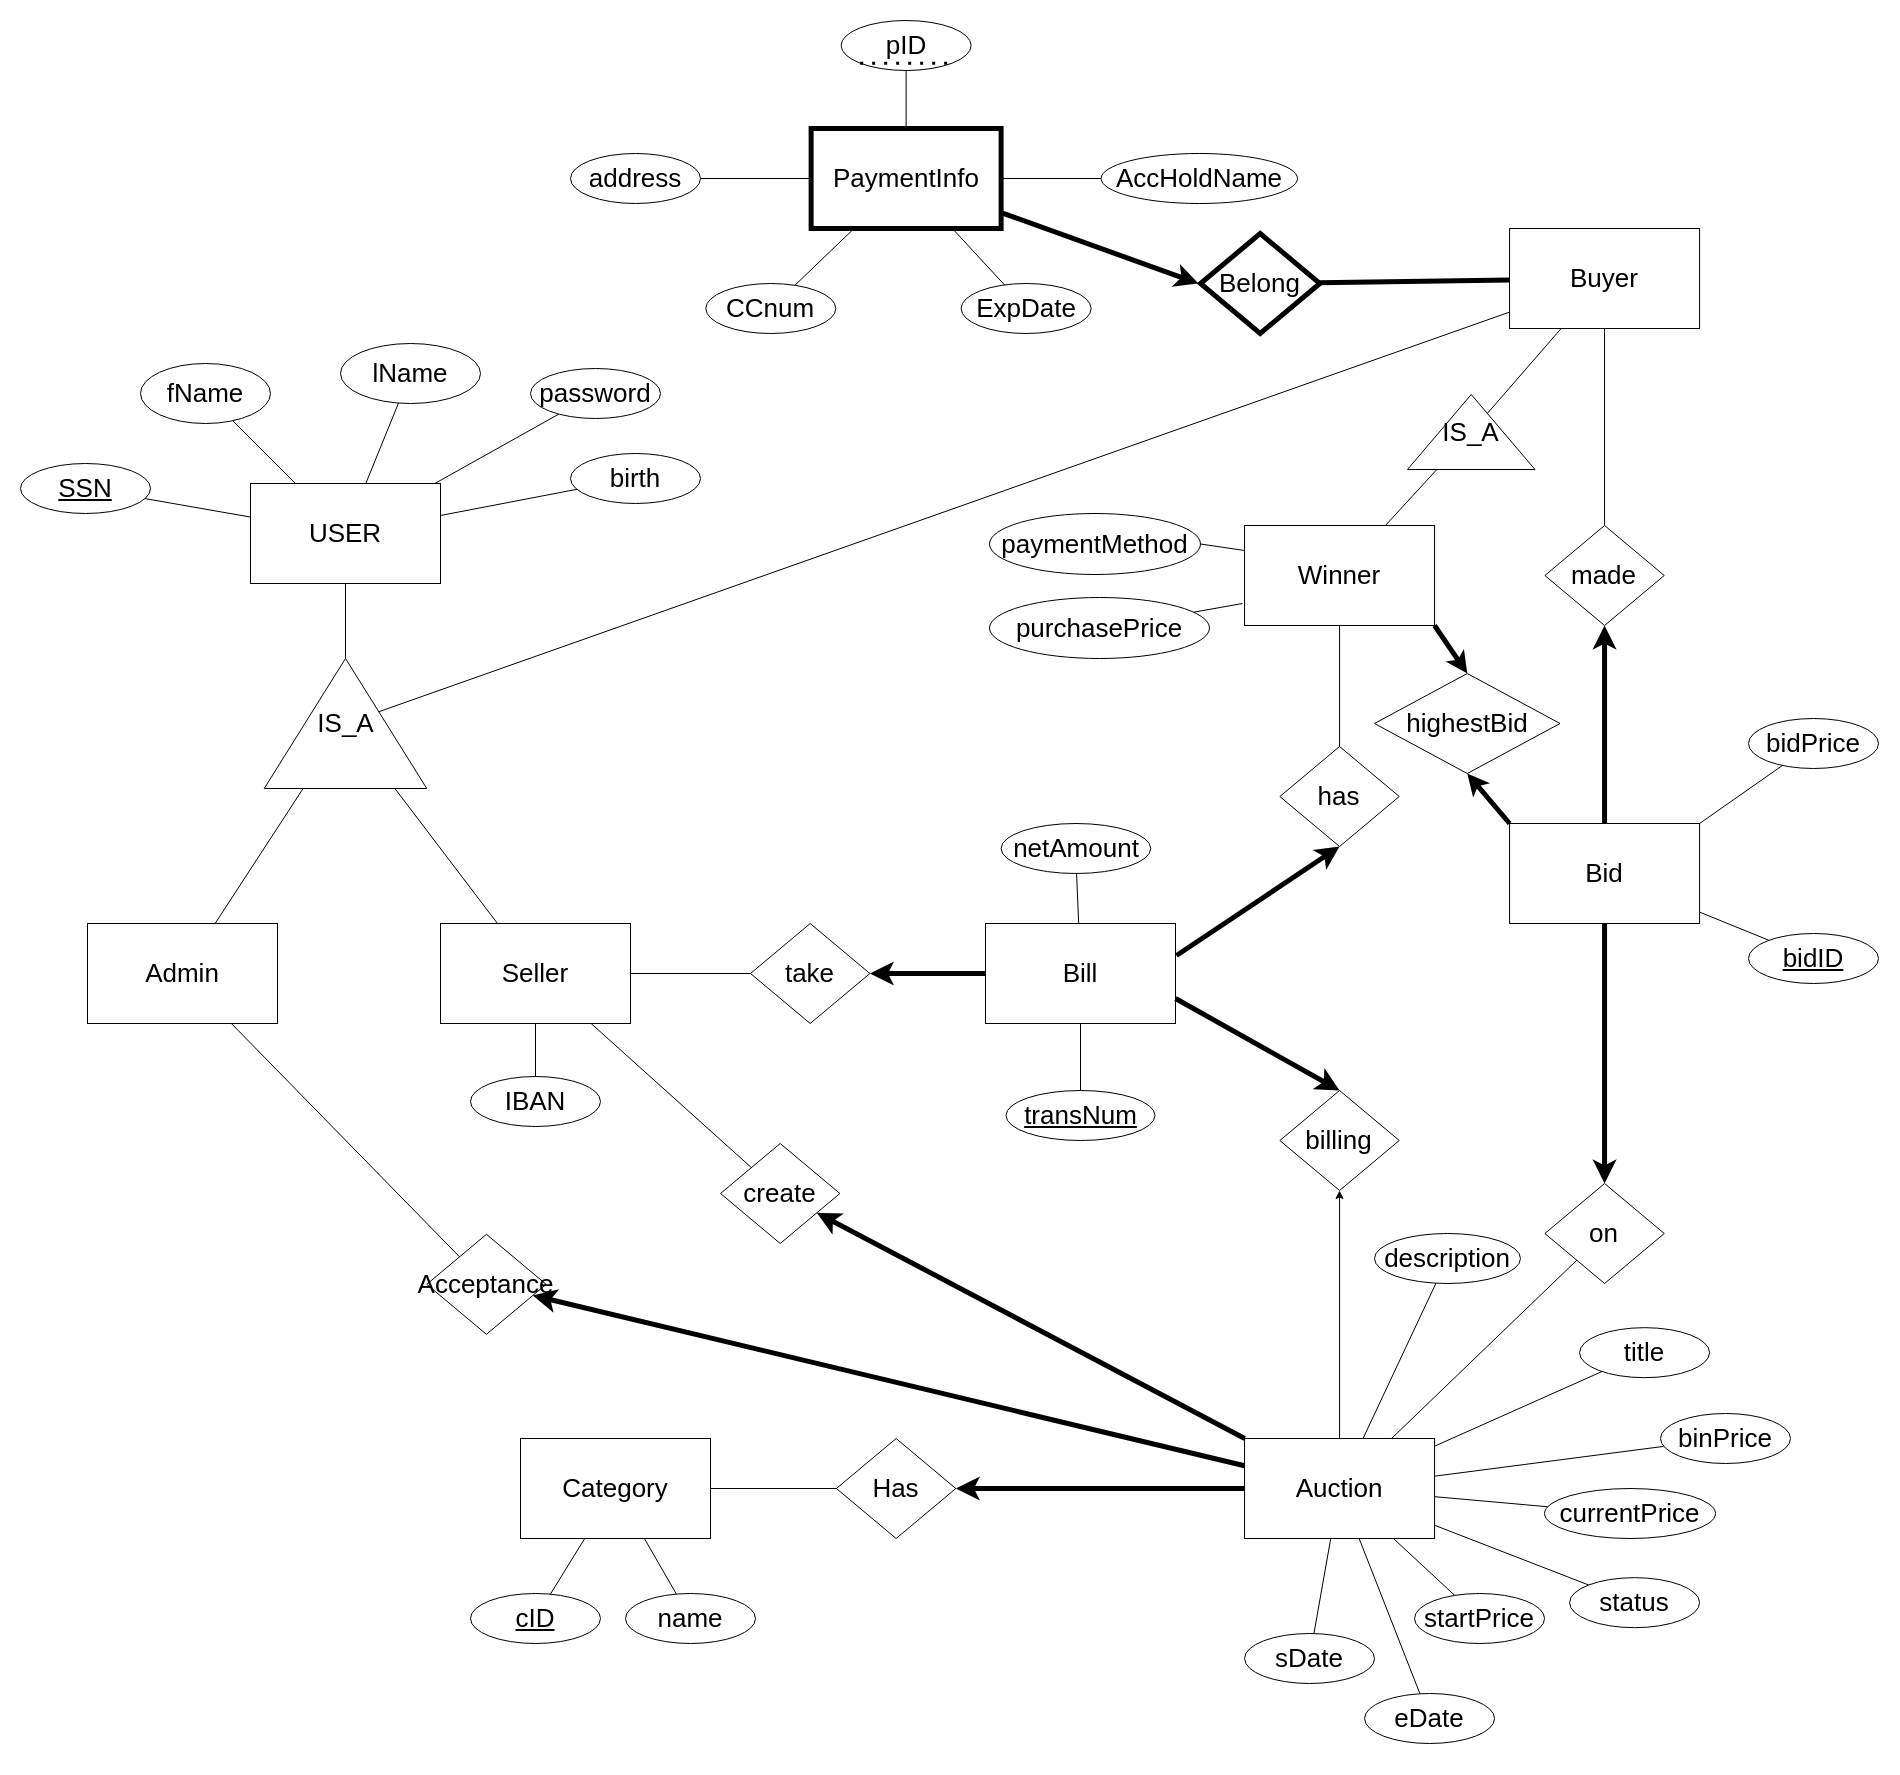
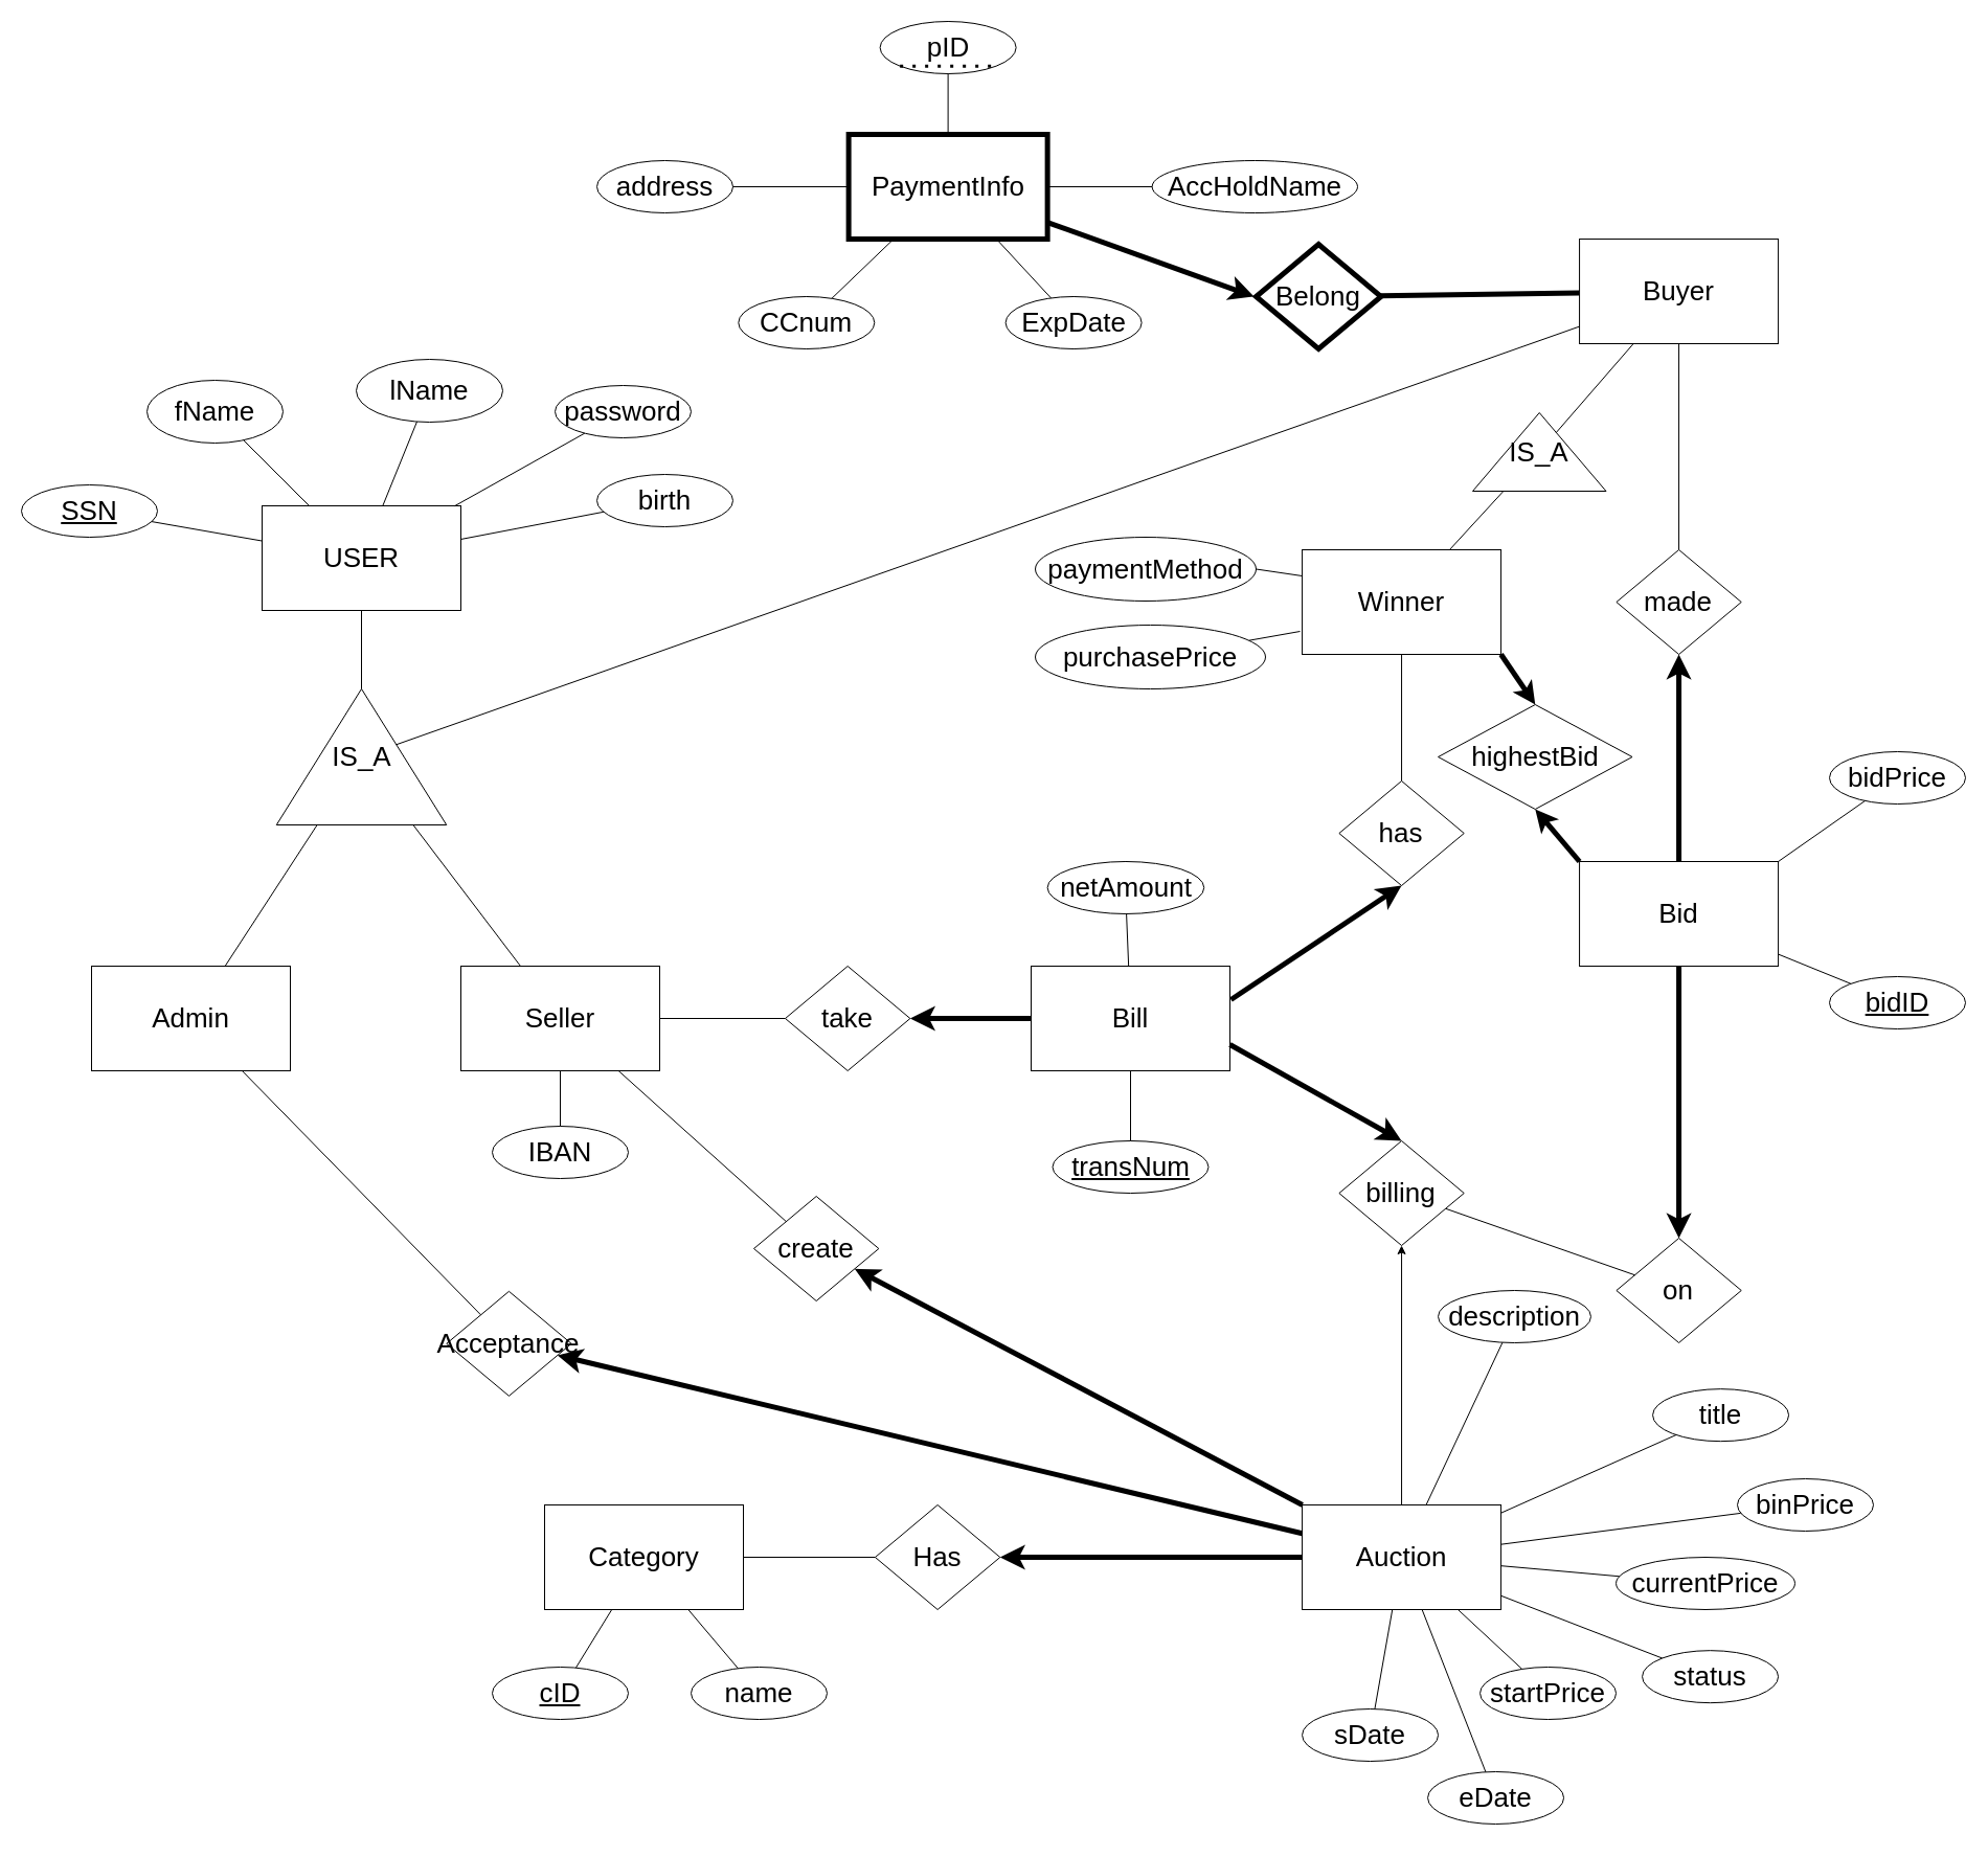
- <mxCell id="90" value="&lt;span style=&quot;color: rgba(0, 0, 0, 0); font-family: monospace; font-size: 0px; text-align: start; background-color: rgb(248, 249, 250);&quot;&gt;%3CmxGraphModel%3E%3Croot%3E%3CmxCell%20id%3D%220%22%2F%3E%3CmxCell%20id%3D%221%22%20parent%3D%220%22%2F%3E%3CmxCell%20id%3D%222%22%20value%3D%22%22%20style%3D%22endArrow%3Dnone%3Bhtml%3D1%3Brounded%3D0%3BfontFamily%3DHelvetica%3BfontSize%3D26%3BfontColor%3Dnone%3BexitX%3D0%3BexitY%3D1%3BexitDx%3D0%3BexitDy%3D0%3BentryX%3D0%3BentryY%3D0%3BentryDx%3D0%3BentryDy%3D0%3B%22%20edge%3D%221%22%20parent%3D%221%22%3E%3CmxGeometry%20width%3D%2250%22%20height%3D%2250%22%20relative%3D%221%22%20as%3D%22geometry%22%3E%3CmxPoint%20x%3D%221718.46%22%20y%3D%22337.453%22%20as%3D%22sourcePoint%22%2F%3E%3CmxPoint%20x%3D%221710%22%20y%3D%22430%22%20as%3D%22targetPoint%22%2F%3E%3CArray%20as%3D%22points%22%3E%3CmxPoint%20x%3D%221970%22%20y%3D%22390%22%2F%3E%3C%2FArray%3E%3C%2FmxGeometry%3E%3C%2FmxCell%3E%3C%2Froot%3E%3C%2FmxGraphModel%3E&lt;/span&gt;" style="endArrow=none;html=1;rounded=0;fontFamily=Helvetica;fontSize=26;fontColor=none;" parent="1" source="84" target="35" edge="1"><mxGeometry width="50" height="50" relative="1" as="geometry"><mxPoint x="1570.431" y="1273.44" as="sourcePoint" /><mxPoint x="1638.153" y="1231.791" as="targetPoint" /></mxGeometry></mxCell>
+ <mxCell id="90" value="&lt;span style=&quot;color: rgba(0, 0, 0, 0); font-family: monospace; font-size: 0px; text-align: start; background-color: rgb(248, 249, 250);&quot;&gt;%3CmxGraphModel%3E%3Croot%3E%3CmxCell%20id%3D%220%22%2F%3E%3CmxCell%20id%3D%221%22%20parent%3D%220%22%2F%3E%3CmxCell%20id%3D%222%22%20value%3D%22%22%20style%3D%22endArrow%3Dnone%3Bhtml%3D1%3Brounded%3D0%3BfontFamily%3DHelvetica%3BfontSize%3D26%3BfontColor%3Dnone%3BexitX%3D0%3BexitY%3D1%3BexitDx%3D0%3BexitDy%3D0%3BentryX%3D0%3BentryY%3D0%3BentryDx%3D0%3BentryDy%3D0%3B%22%20edge%3D%221%22%20parent%3D%221%22%3E%3CmxGeometry%20width%3D%2250%22%20height%3D%2250%22%20relative%3D%221%22%20as%3D%22geometry%22%3E%3CmxPoint%20x%3D%221718.46%22%20y%3D%22337.453%22%20as%3D%22sourcePoint%22%2F%3E%3CmxPoint%20x%3D%221710%22%20y%3D%22430%22%20as%3D%22targetPoint%22%2F%3E%3CArray%20as%3D%22points%22%3E%3CmxPoint%20x%3D%221970%22%20y%3D%22390%22%2F%3E%3C%2FArray%3E%3C%2FmxGeometry%3E%3C%2FmxCell%3E%3C%2Froot%3E%3C%2FmxGraphModel%3E&lt;/span&gt;" style="endArrow=none;html=1;rounded=0;fontFamily=Helvetica;fontSize=26;fontColor=none;" parent="1" source="84" target="92" edge="1"><mxGeometry width="50" height="50" relative="1" as="geometry"><mxPoint x="1570.431" y="1273.44" as="sourcePoint" /><mxPoint x="1638.153" y="1231.791" as="targetPoint" /></mxGeometry></mxCell>
- <mxCell id="59" value="&lt;span&gt;name&lt;/span&gt;" style="ellipse;whiteSpace=wrap;html=1;align=center;fontFamily=Helvetica;fontSize=26;fontColor=none;strokeColor=#000000;fillColor=default;fontStyle=0" parent="1" vertex="1"><mxGeometry x="625" y="1593" width="130" height="50" as="geometry" /></mxCell>
+ <mxCell id="59" value="&lt;span&gt;name&lt;/span&gt;" style="ellipse;whiteSpace=wrap;html=1;align=center;fontFamily=Helvetica;fontSize=26;fontColor=none;strokeColor=#000000;fillColor=default;fontStyle=0" parent="1" vertex="1"><mxGeometry x="660" y="1593" width="130" height="50" as="geometry" /></mxCell>
